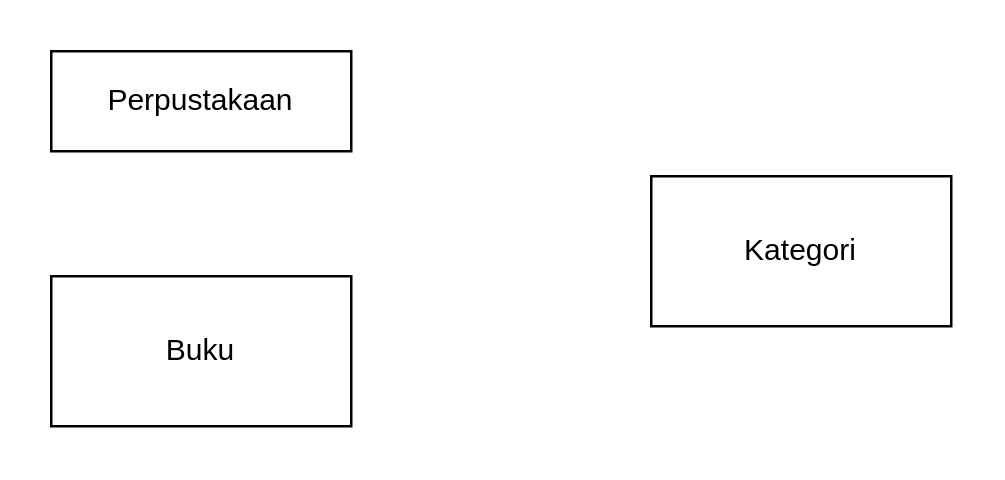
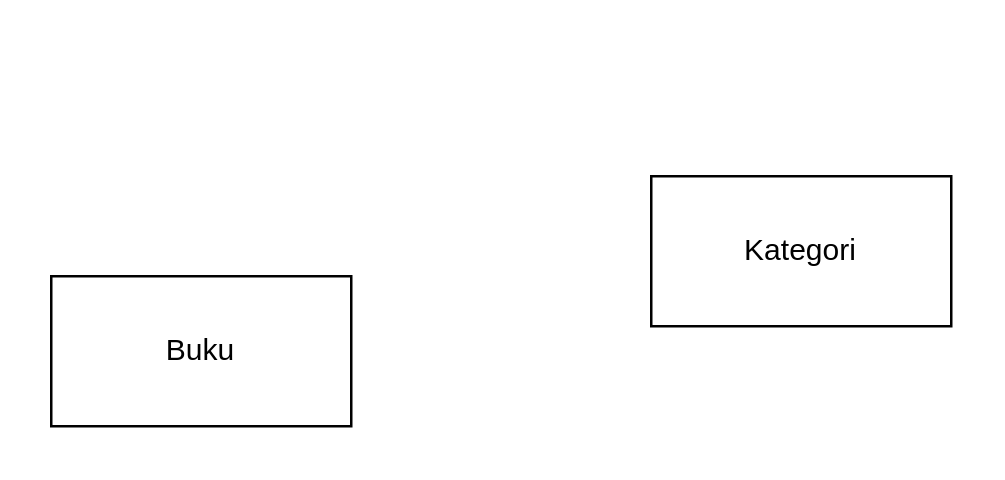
- <mxCell id="2" value="Perpustakaan" style="rounded=0;whiteSpace=wrap;html=1;" vertex="1" parent="1"><mxGeometry x="20" y="20" width="120" height="40" as="geometry" /></mxCell>
